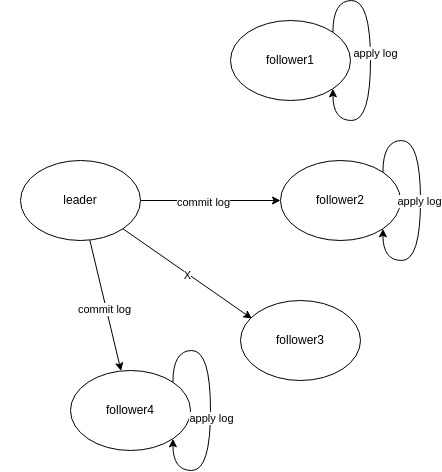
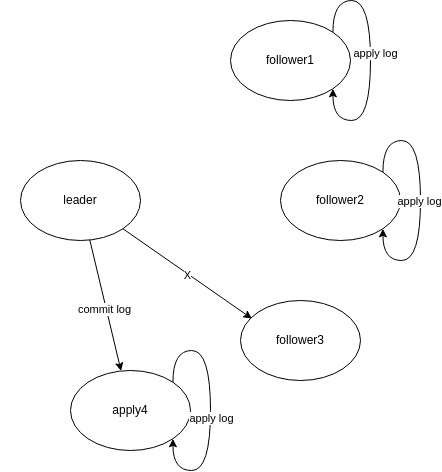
- <mxCell id="2" style="edgeStyle=orthogonalEdgeStyle;rounded=0;orthogonalLoop=1;jettySize=auto;html=1;" edge="1" parent="1" source="6" target="10"><mxGeometry relative="1" as="geometry" /></mxCell>
- <mxCell id="3" value="commit log" style="edgeLabel;html=1;align=center;verticalAlign=middle;resizable=0;points=[];" vertex="1" connectable="0" parent="2"><mxGeometry x="-0.119" y="-1" relative="1" as="geometry"><mxPoint as="offset" /></mxGeometry></mxCell>
- <mxCell id="9" value="follower4" style="ellipse;whiteSpace=wrap;html=1;" vertex="1" parent="1"><mxGeometry x="70" y="370" width="120" height="80" as="geometry" /></mxCell>
+ <mxCell id="9" value="apply4" style="ellipse;whiteSpace=wrap;html=1;" vertex="1" parent="1"><mxGeometry x="70" y="370" width="120" height="80" as="geometry" /></mxCell>
